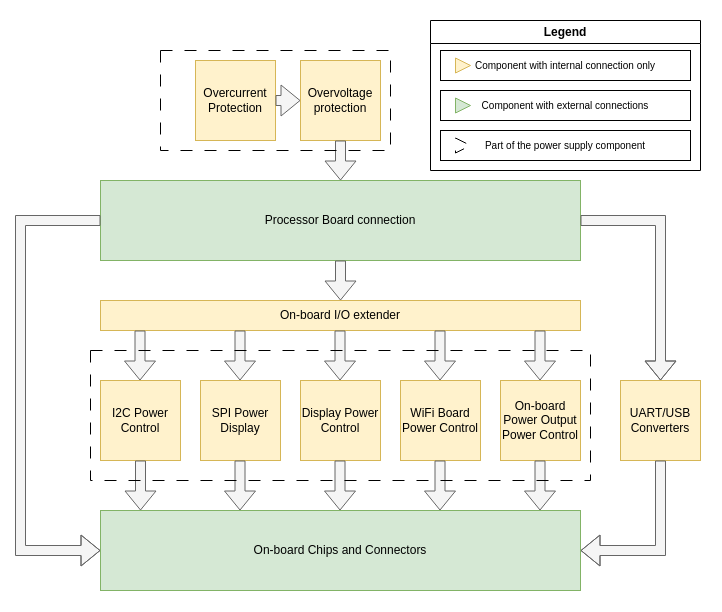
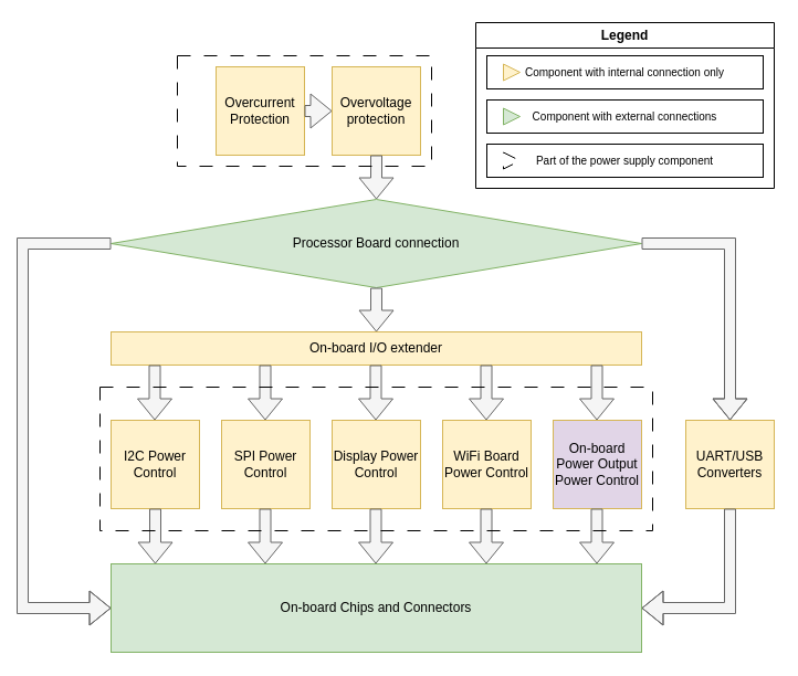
- <mxCell id="2" value="Processor Board connection" style="rounded=0;whiteSpace=wrap;html=1;fillColor=#d5e8d4;strokeColor=#82b366;" vertex="1" parent="1"><mxGeometry x="100" y="180" width="480" height="80" as="geometry" /></mxCell>
+ <mxCell id="2" value="Processor Board connection" style="rhombus;whiteSpace=wrap;html=1;fillColor=#d5e8d4;strokeColor=#82b366;" vertex="1" parent="1"><mxGeometry x="100" y="180" width="480" height="80" as="geometry" /></mxCell>
- <mxCell id="9" value="SPI Power Display" style="whiteSpace=wrap;html=1;aspect=fixed;fillColor=#fff2cc;strokeColor=#d6b656;" vertex="1" parent="1"><mxGeometry x="200" y="380" width="80" height="80" as="geometry" /></mxCell>
+ <mxCell id="9" value="SPI Power Control" style="whiteSpace=wrap;html=1;aspect=fixed;fillColor=#fff2cc;strokeColor=#d6b656;" vertex="1" parent="1"><mxGeometry x="200" y="380" width="80" height="80" as="geometry" /></mxCell>
- <mxCell id="12" value="On-board Power Output Power Control" style="whiteSpace=wrap;html=1;aspect=fixed;fillColor=#fff2cc;strokeColor=#d6b656;" vertex="1" parent="1"><mxGeometry x="500" y="380" width="80" height="80" as="geometry" /></mxCell>
+ <mxCell id="12" value="On-board Power Output Power Control" style="whiteSpace=wrap;html=1;aspect=fixed;fillColor=#e1d5e7;strokeColor=#d6b656;" vertex="1" parent="1"><mxGeometry x="500" y="380" width="80" height="80" as="geometry" /></mxCell>
